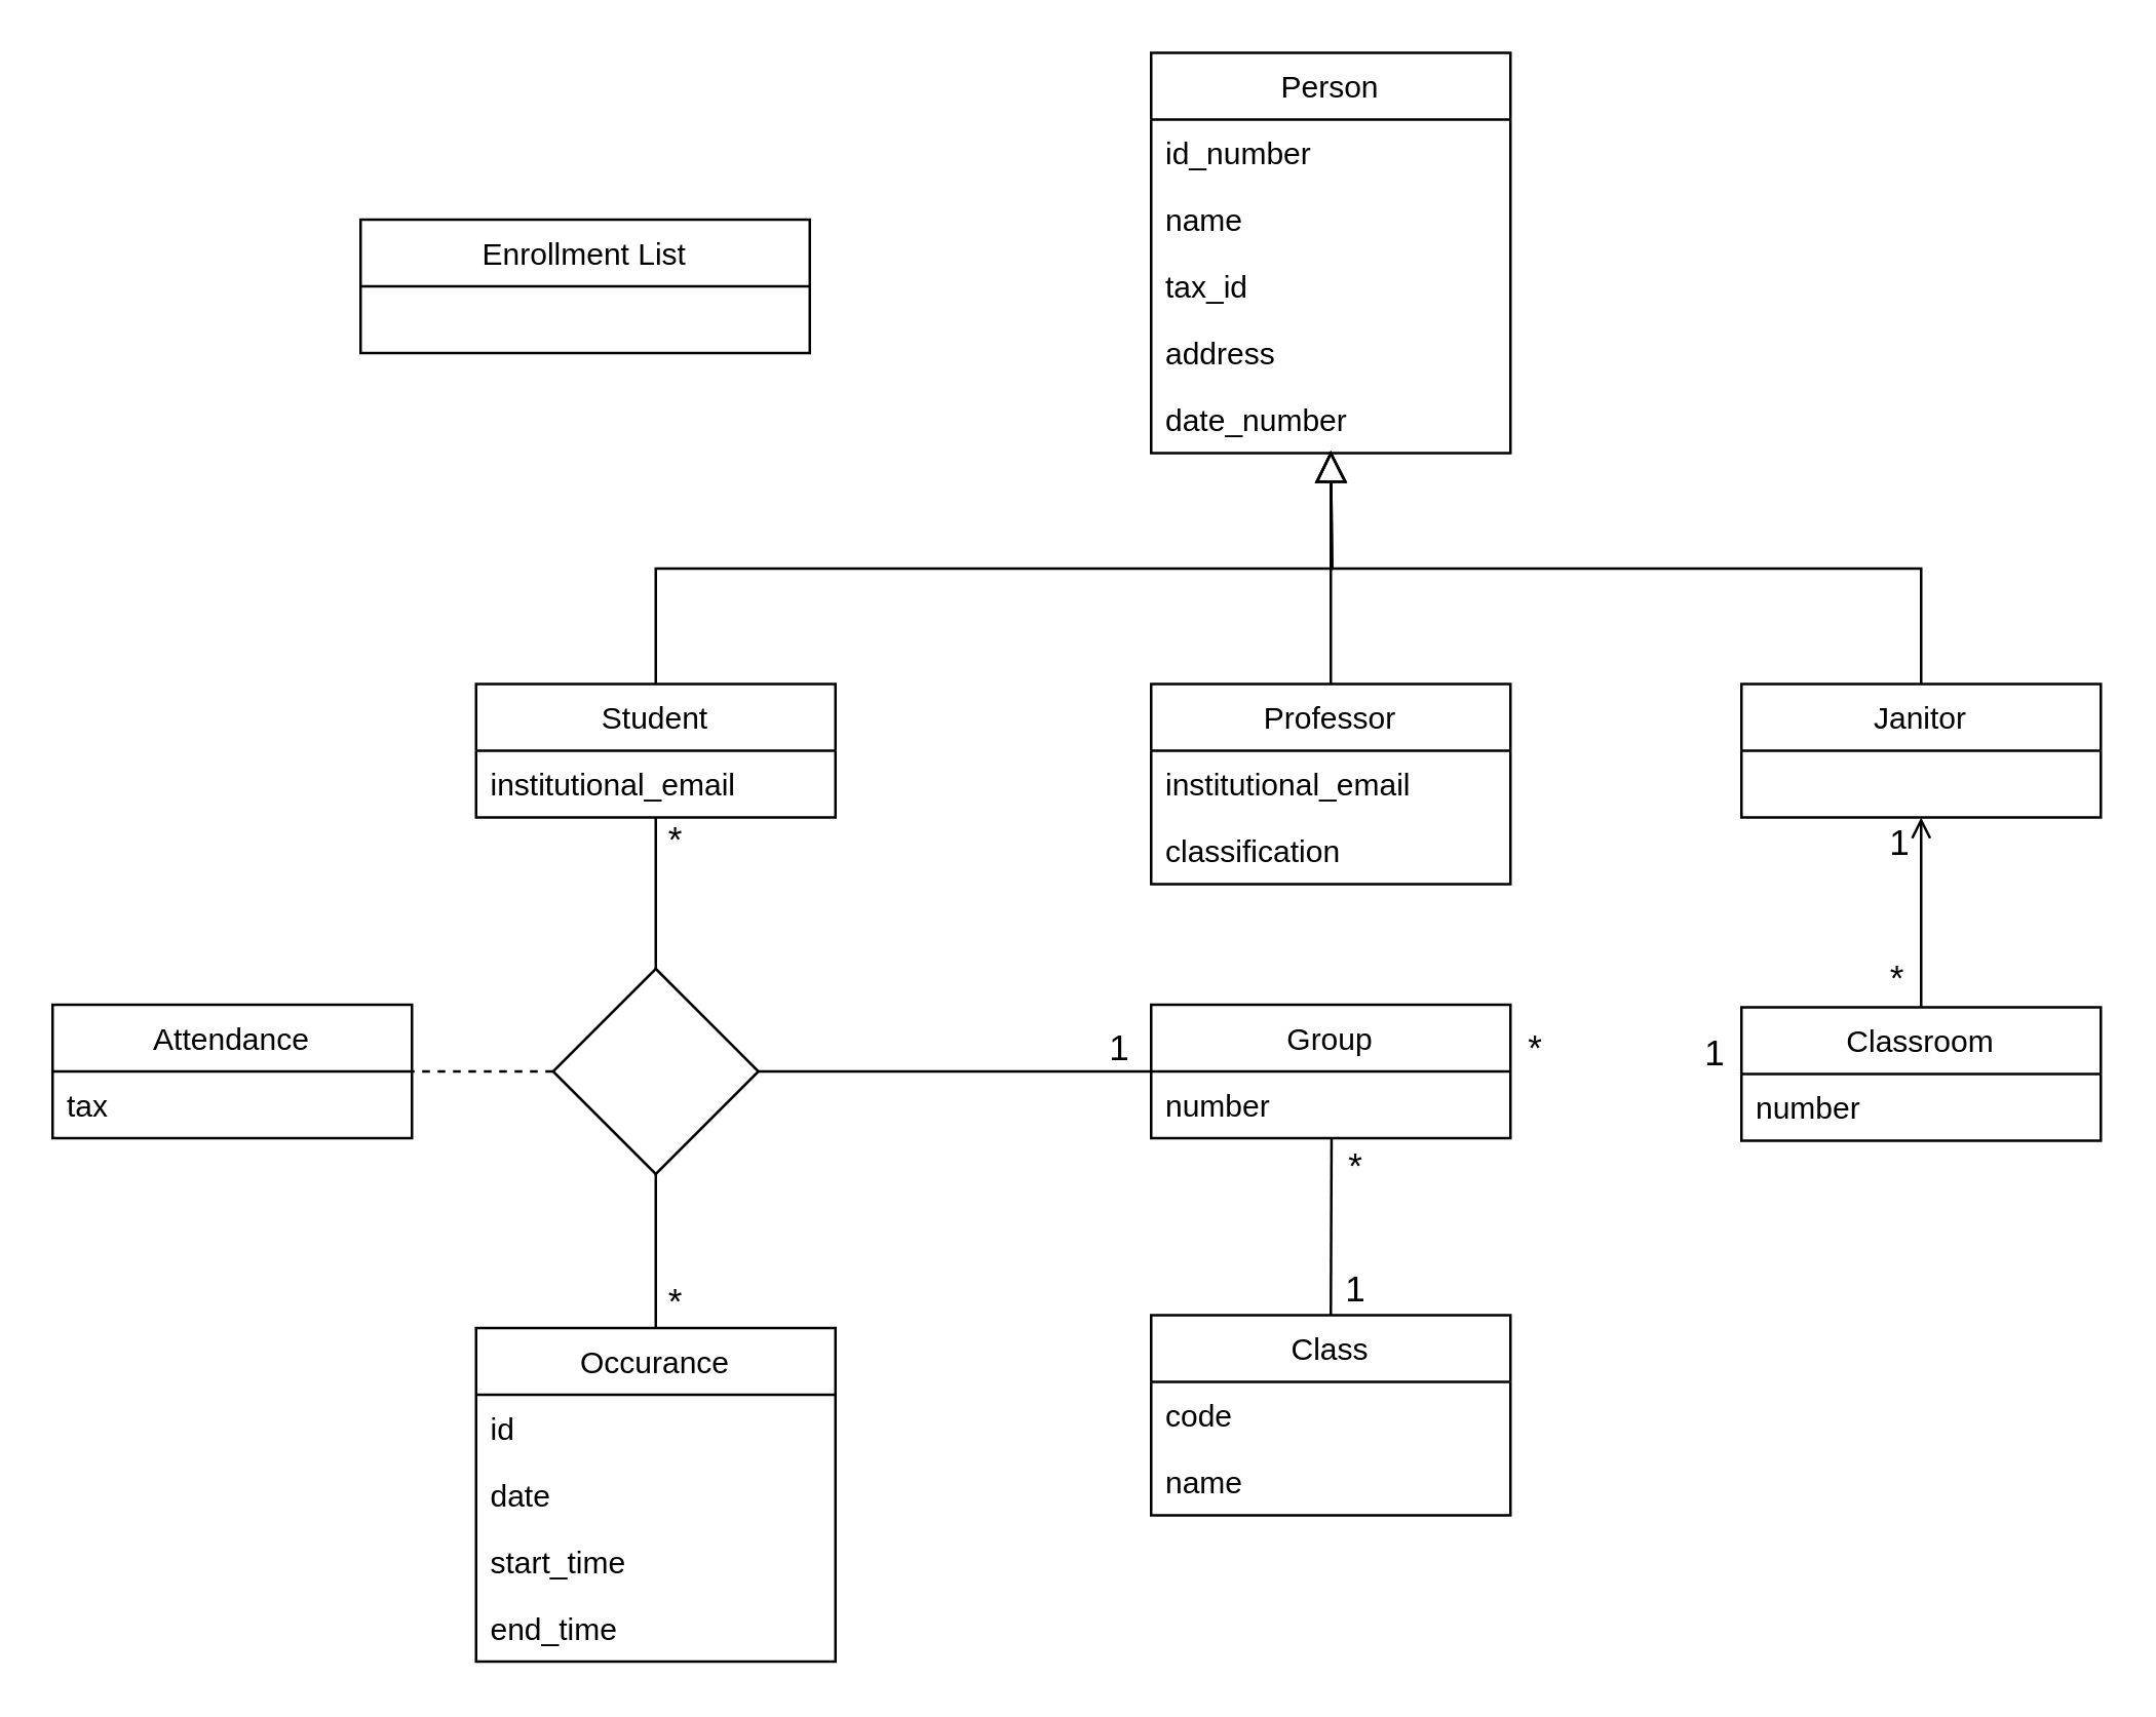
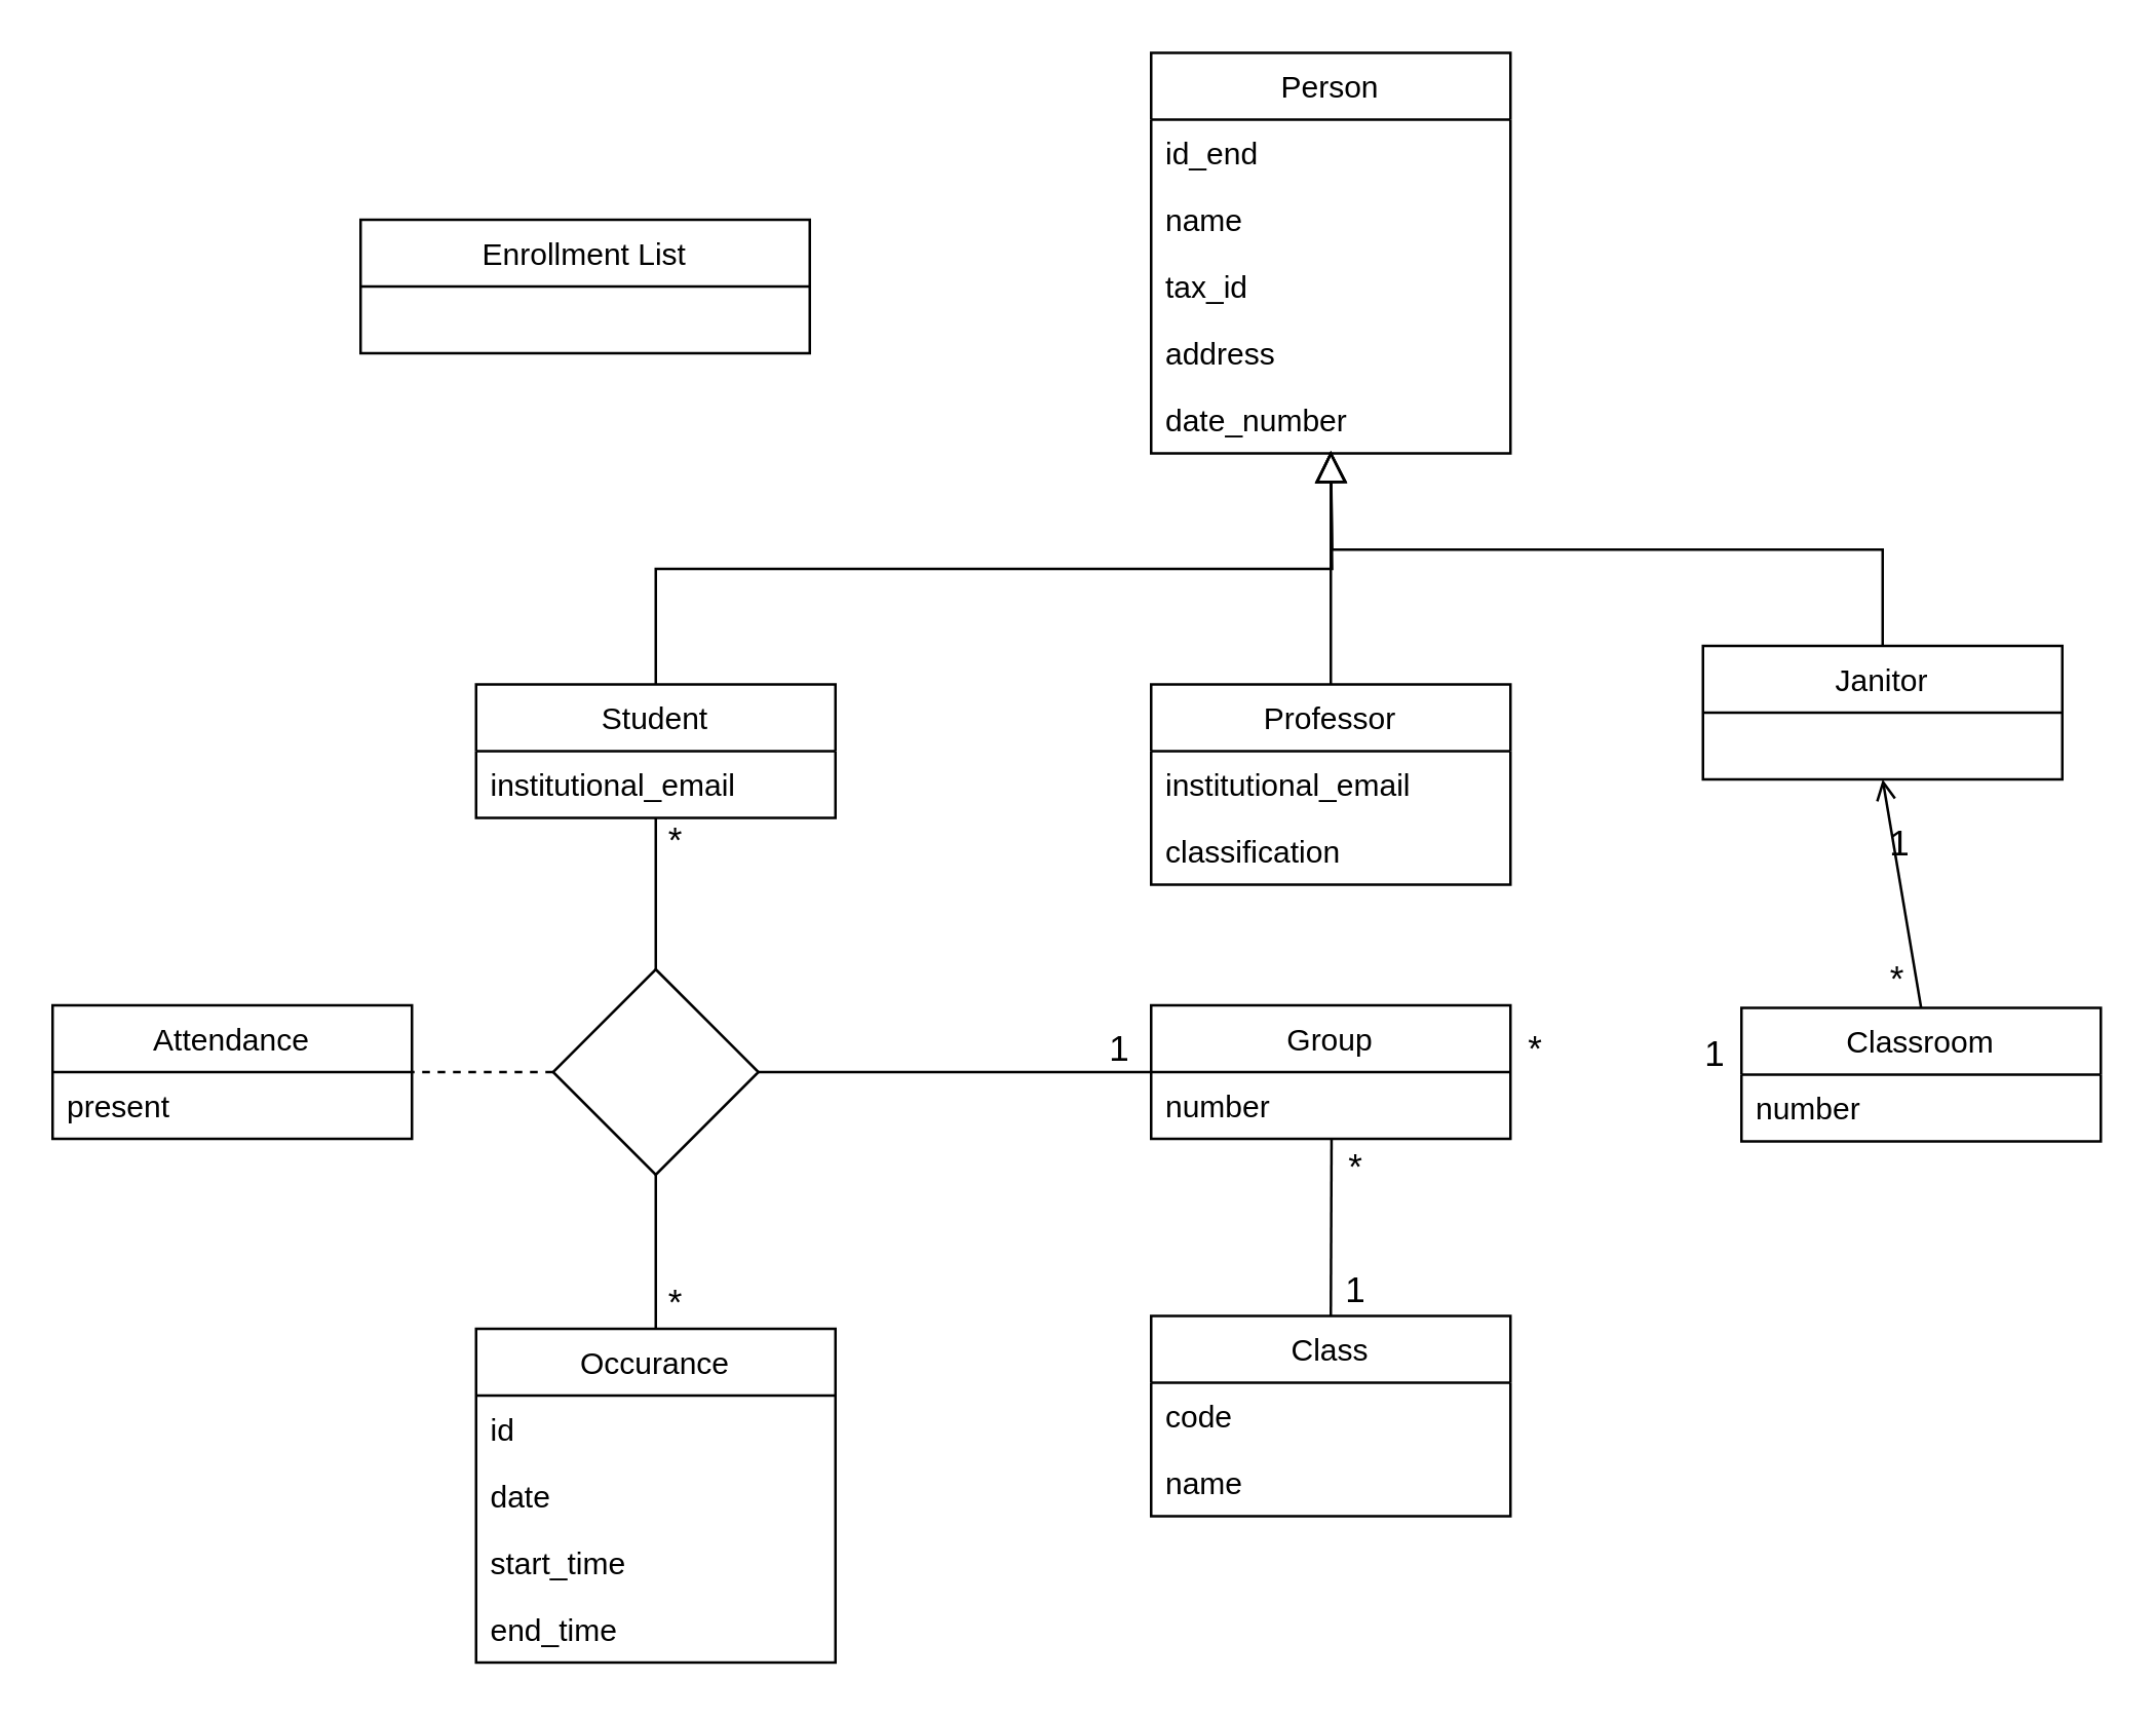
- <mxCell id="4" value="id_number" style="text;strokeColor=none;fillColor=none;align=left;verticalAlign=top;spacingLeft=4;spacingRight=4;overflow=hidden;rotatable=0;points=[[0,0.5],[1,0.5]];portConstraint=eastwest;" vertex="1" parent="3"><mxGeometry y="26" width="140" height="26" as="geometry" /></mxCell>
+ <mxCell id="4" value="id_end" style="text;strokeColor=none;fillColor=none;align=left;verticalAlign=top;spacingLeft=4;spacingRight=4;overflow=hidden;rotatable=0;points=[[0,0.5],[1,0.5]];portConstraint=eastwest;" vertex="1" parent="3"><mxGeometry y="26" width="140" height="26" as="geometry" /></mxCell>
- <mxCell id="17" value="Janitor" style="swimlane;fontStyle=0;childLayout=stackLayout;horizontal=1;startSize=26;fillColor=none;horizontalStack=0;resizeParent=1;resizeParentMax=0;resizeLast=0;collapsible=1;marginBottom=0;" vertex="1" parent="1"><mxGeometry x="678" y="266" width="140" height="52" as="geometry" /></mxCell>
+ <mxCell id="17" value="Janitor" style="swimlane;fontStyle=0;childLayout=stackLayout;horizontal=1;startSize=26;fillColor=none;horizontalStack=0;resizeParent=1;resizeParentMax=0;resizeLast=0;collapsible=1;marginBottom=0;" vertex="1" parent="1"><mxGeometry x="663" y="251" width="140" height="52" as="geometry" /></mxCell>
- <mxCell id="47" value="tax" style="text;strokeColor=none;fillColor=none;align=left;verticalAlign=top;spacingLeft=4;spacingRight=4;overflow=hidden;rotatable=0;points=[[0,0.5],[1,0.5]];portConstraint=eastwest;" vertex="1" parent="46"><mxGeometry y="26" width="140" height="26" as="geometry" /></mxCell>
+ <mxCell id="47" value="present" style="text;strokeColor=none;fillColor=none;align=left;verticalAlign=top;spacingLeft=4;spacingRight=4;overflow=hidden;rotatable=0;points=[[0,0.5],[1,0.5]];portConstraint=eastwest;" vertex="1" parent="46"><mxGeometry y="26" width="140" height="26" as="geometry" /></mxCell>
